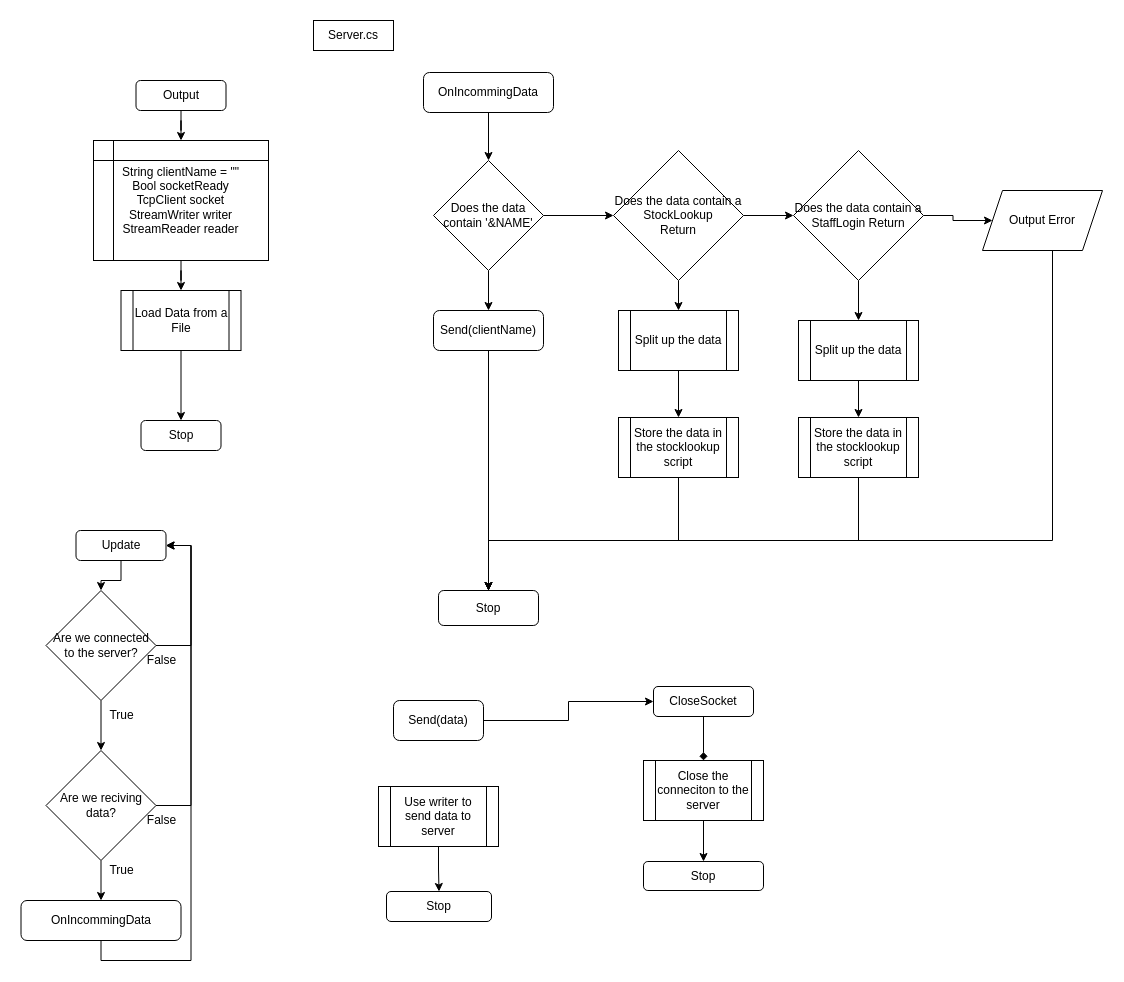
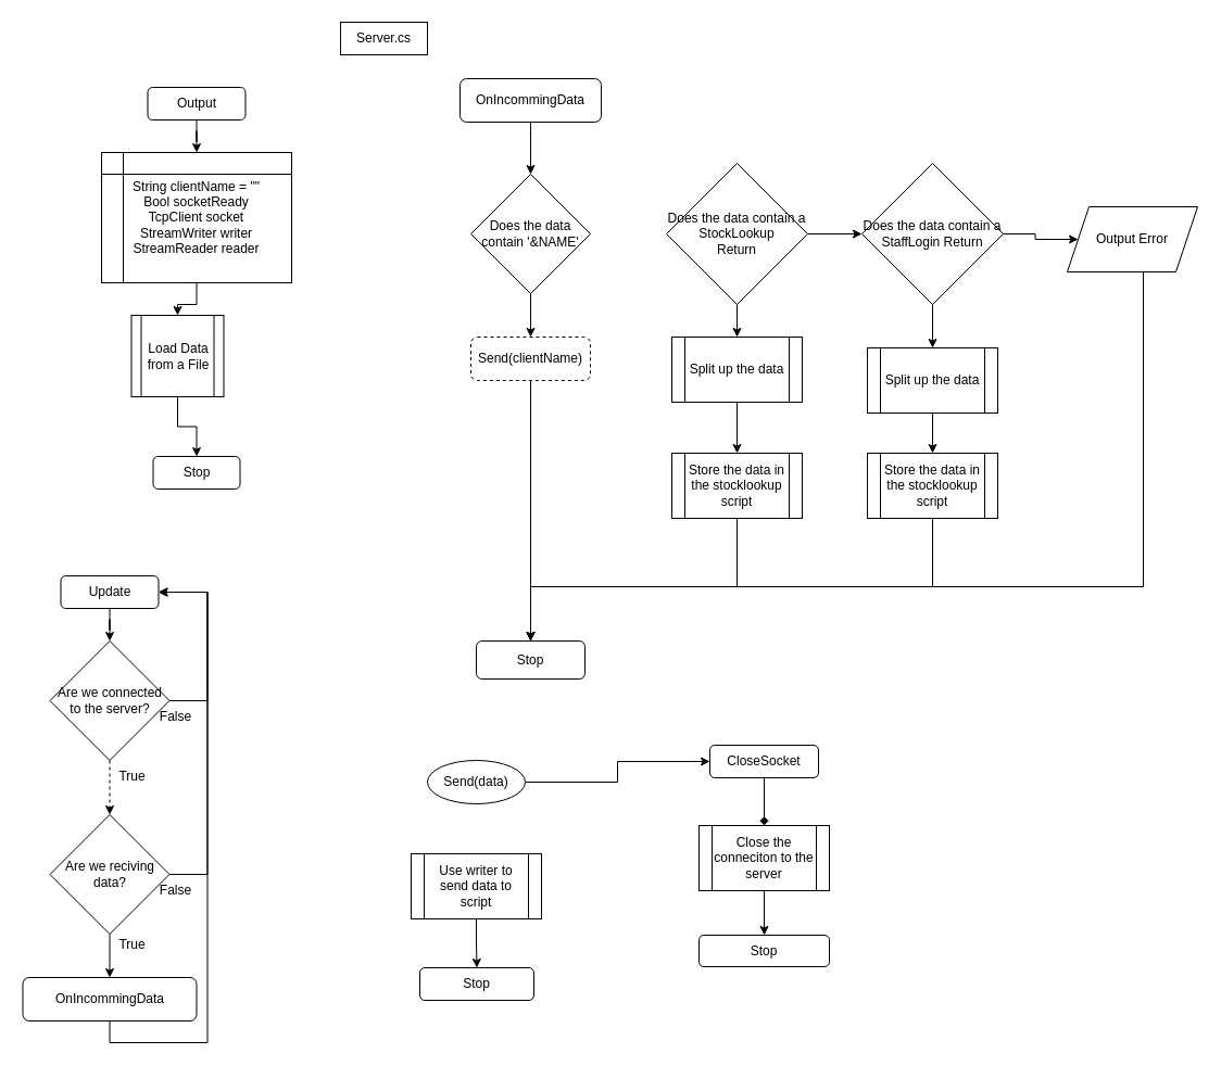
- <mxCell id="27" style="edgeStyle=orthogonalEdgeStyle;rounded=0;orthogonalLoop=1;jettySize=auto;html=1;entryX=0;entryY=0.5;entryDx=0;entryDy=0;" edge="1" parent="1" source="28" target="31"><mxGeometry relative="1" as="geometry" /></mxCell>
- <mxCell id="6" value="Load Data from a File" style="shape=process;whiteSpace=wrap;html=1;backgroundOutline=1;" vertex="1" parent="1"><mxGeometry x="120.5" y="290" width="120" height="60" as="geometry" /></mxCell>
+ <mxCell id="6" value="Load Data from a File" style="shape=process;whiteSpace=wrap;html=1;backgroundOutline=1;" vertex="1" parent="1"><mxGeometry x="120.5" y="290" width="85" height="75" as="geometry" /></mxCell>
- <mxCell id="38" value="Send(clientName)" style="rounded=1;whiteSpace=wrap;html=1;" vertex="1" parent="1"><mxGeometry x="433" y="310" width="110" height="40" as="geometry" /></mxCell>
+ <mxCell id="38" value="Send(clientName)" style="rounded=1;whiteSpace=wrap;html=1;dashed=1;" vertex="1" parent="1"><mxGeometry x="433" y="310" width="110" height="40" as="geometry" /></mxCell>
- <mxCell id="9" value="Update" style="rounded=1;whiteSpace=wrap;html=1;" vertex="1" parent="1"><mxGeometry x="75.5" y="530" width="90" height="30" as="geometry" /></mxCell>
+ <mxCell id="9" value="Update" style="rounded=1;whiteSpace=wrap;html=1;" vertex="1" parent="1"><mxGeometry x="55.5" y="530" width="90" height="30" as="geometry" /></mxCell>
- <mxCell id="49" value="Send(data)" style="rounded=1;whiteSpace=wrap;html=1;" vertex="1" parent="1"><mxGeometry x="393" y="700" width="90" height="40" as="geometry" /></mxCell>
+ <mxCell id="49" value="Send(data)" style="ellipse;whiteSpace=wrap;html=1;" vertex="1" parent="1"><mxGeometry x="393" y="700" width="90" height="40" as="geometry" /></mxCell>
- <mxCell id="10" style="edgeStyle=orthogonalEdgeStyle;rounded=0;orthogonalLoop=1;jettySize=auto;html=1;entryX=0.5;entryY=0;entryDx=0;entryDy=0;" edge="1" parent="1" source="12" target="15"><mxGeometry relative="1" as="geometry" /></mxCell>
+ <mxCell id="10" style="edgeStyle=orthogonalEdgeStyle;rounded=0;orthogonalLoop=1;jettySize=auto;html=1;entryX=0.5;entryY=0;entryDx=0;entryDy=0;dashed=1;" edge="1" parent="1" source="12" target="15"><mxGeometry relative="1" as="geometry" /></mxCell>
- <mxCell id="51" value="Use writer to send data to server" style="shape=process;whiteSpace=wrap;html=1;backgroundOutline=1;" vertex="1" parent="1"><mxGeometry x="378" y="786" width="120" height="60" as="geometry" /></mxCell>
+ <mxCell id="51" value="Use writer to send data to script" style="shape=process;whiteSpace=wrap;html=1;backgroundOutline=1;" vertex="1" parent="1"><mxGeometry x="378" y="786" width="120" height="60" as="geometry" /></mxCell>
